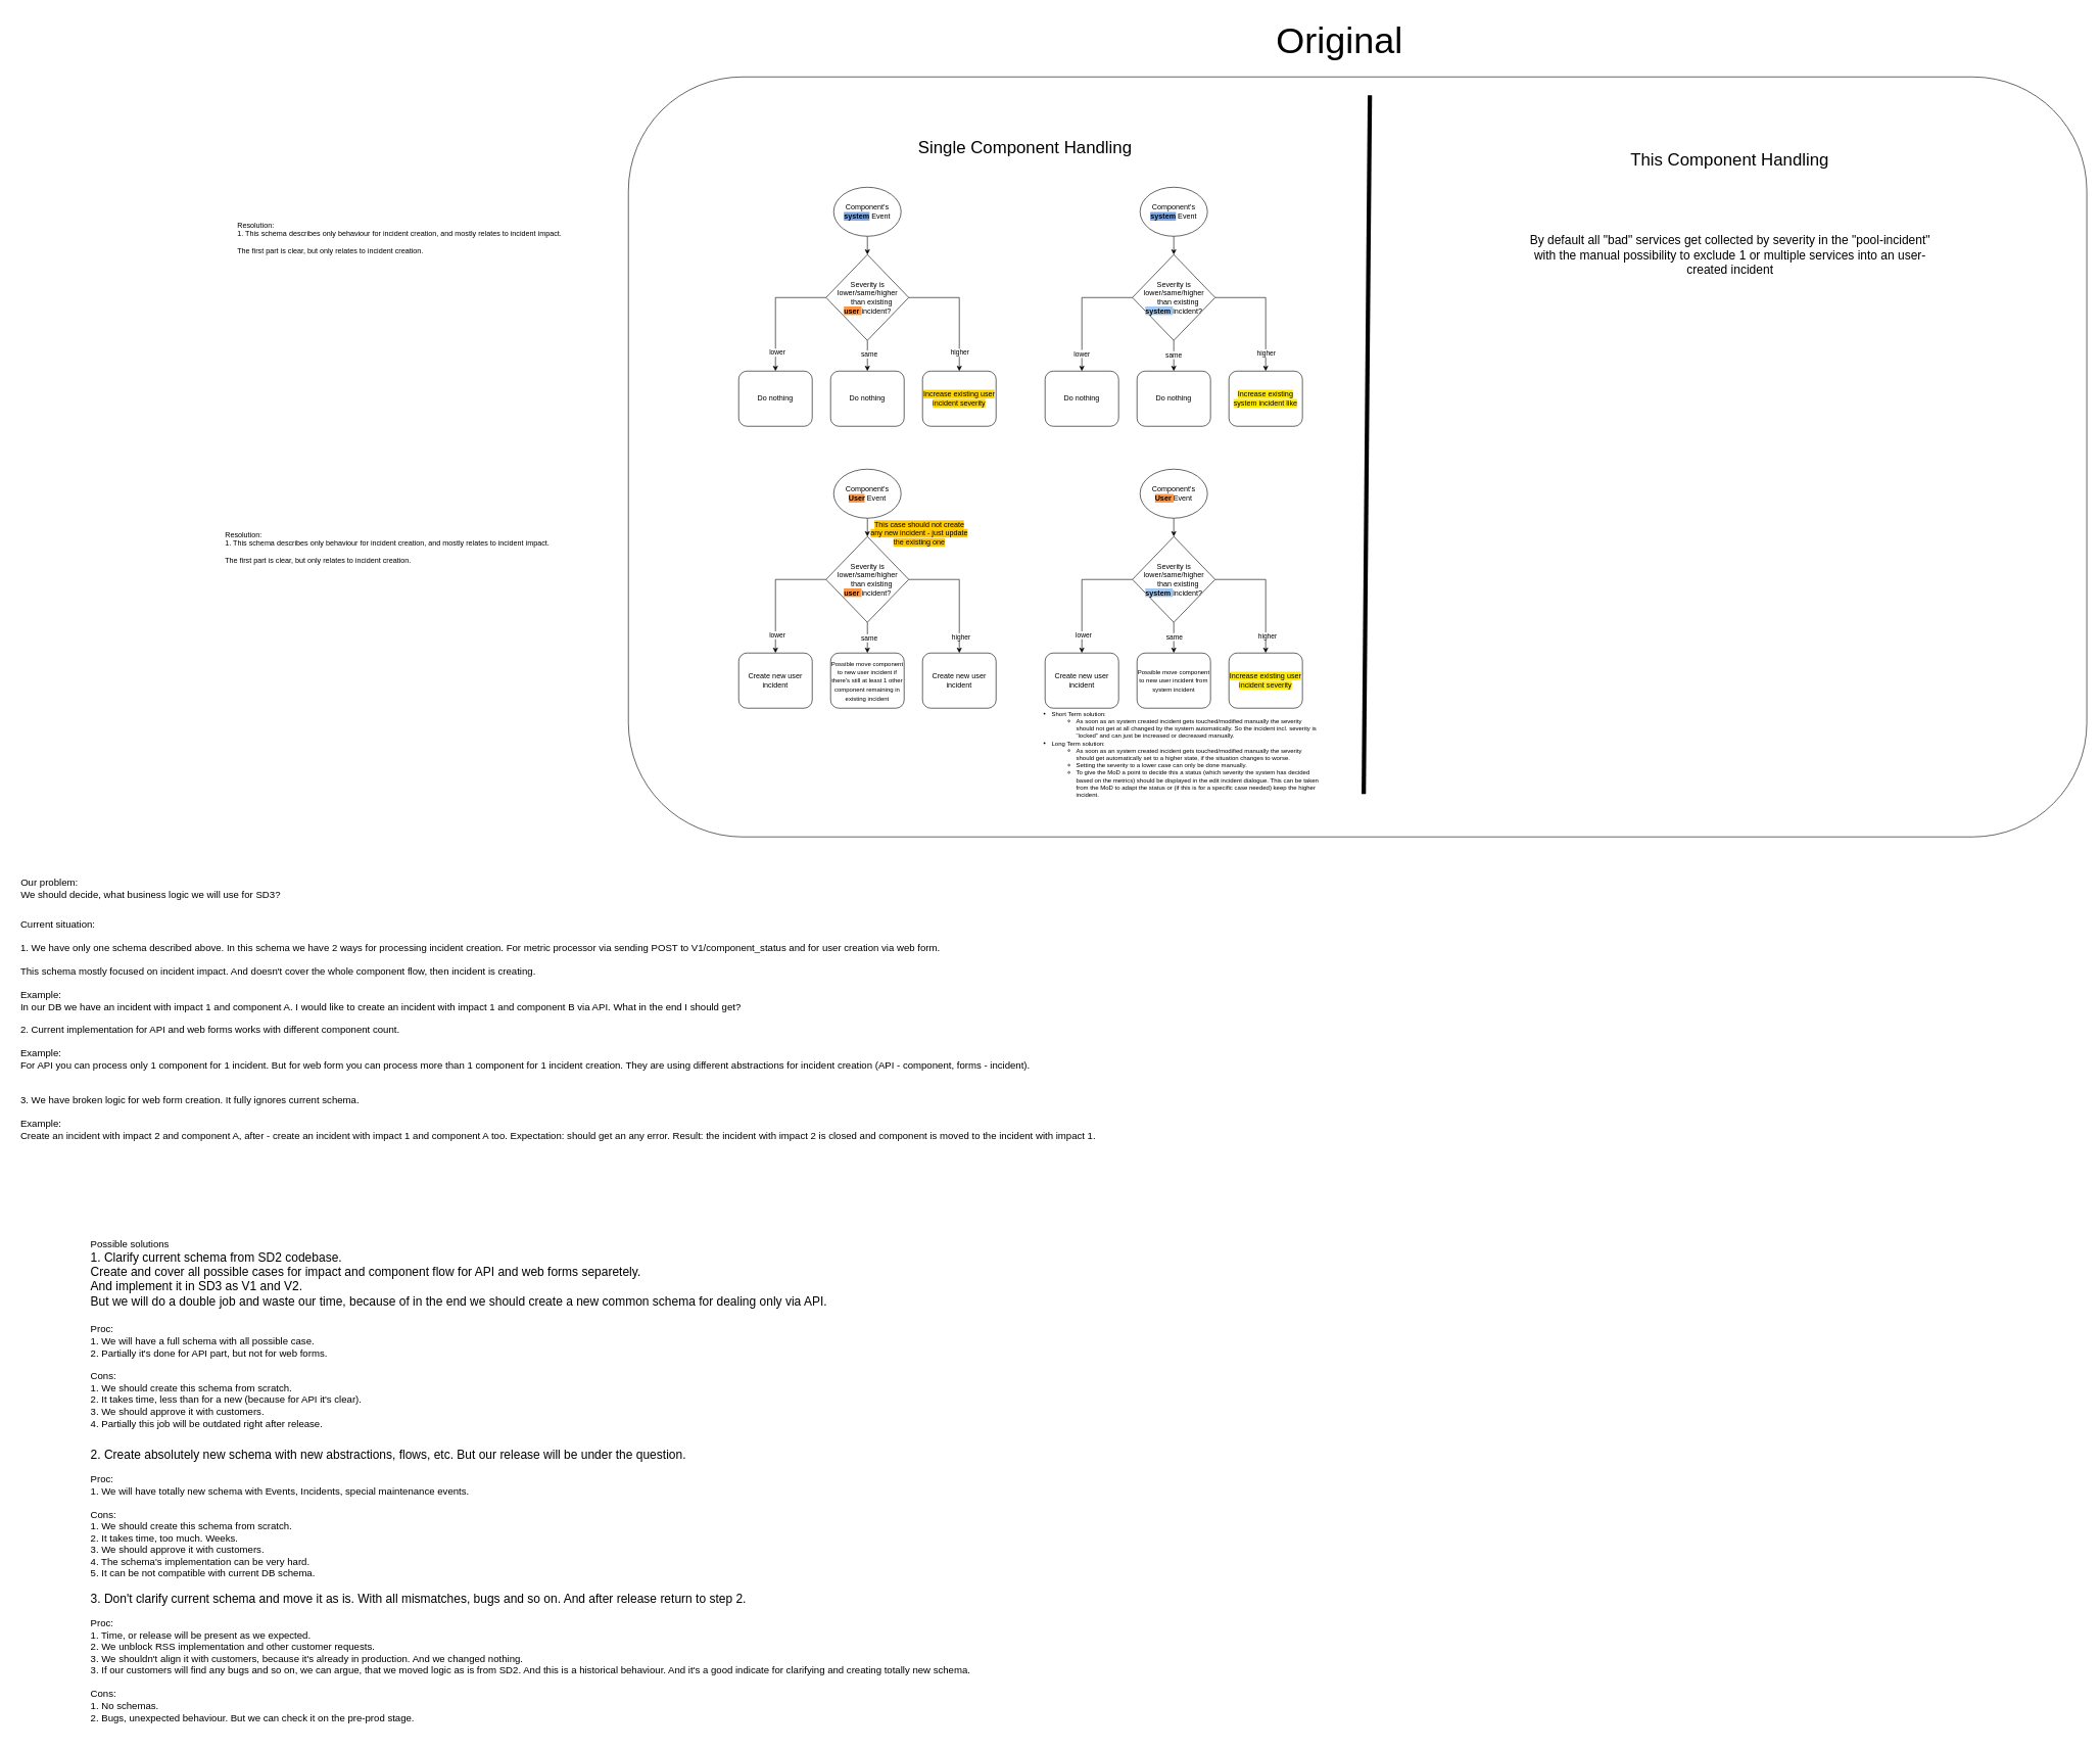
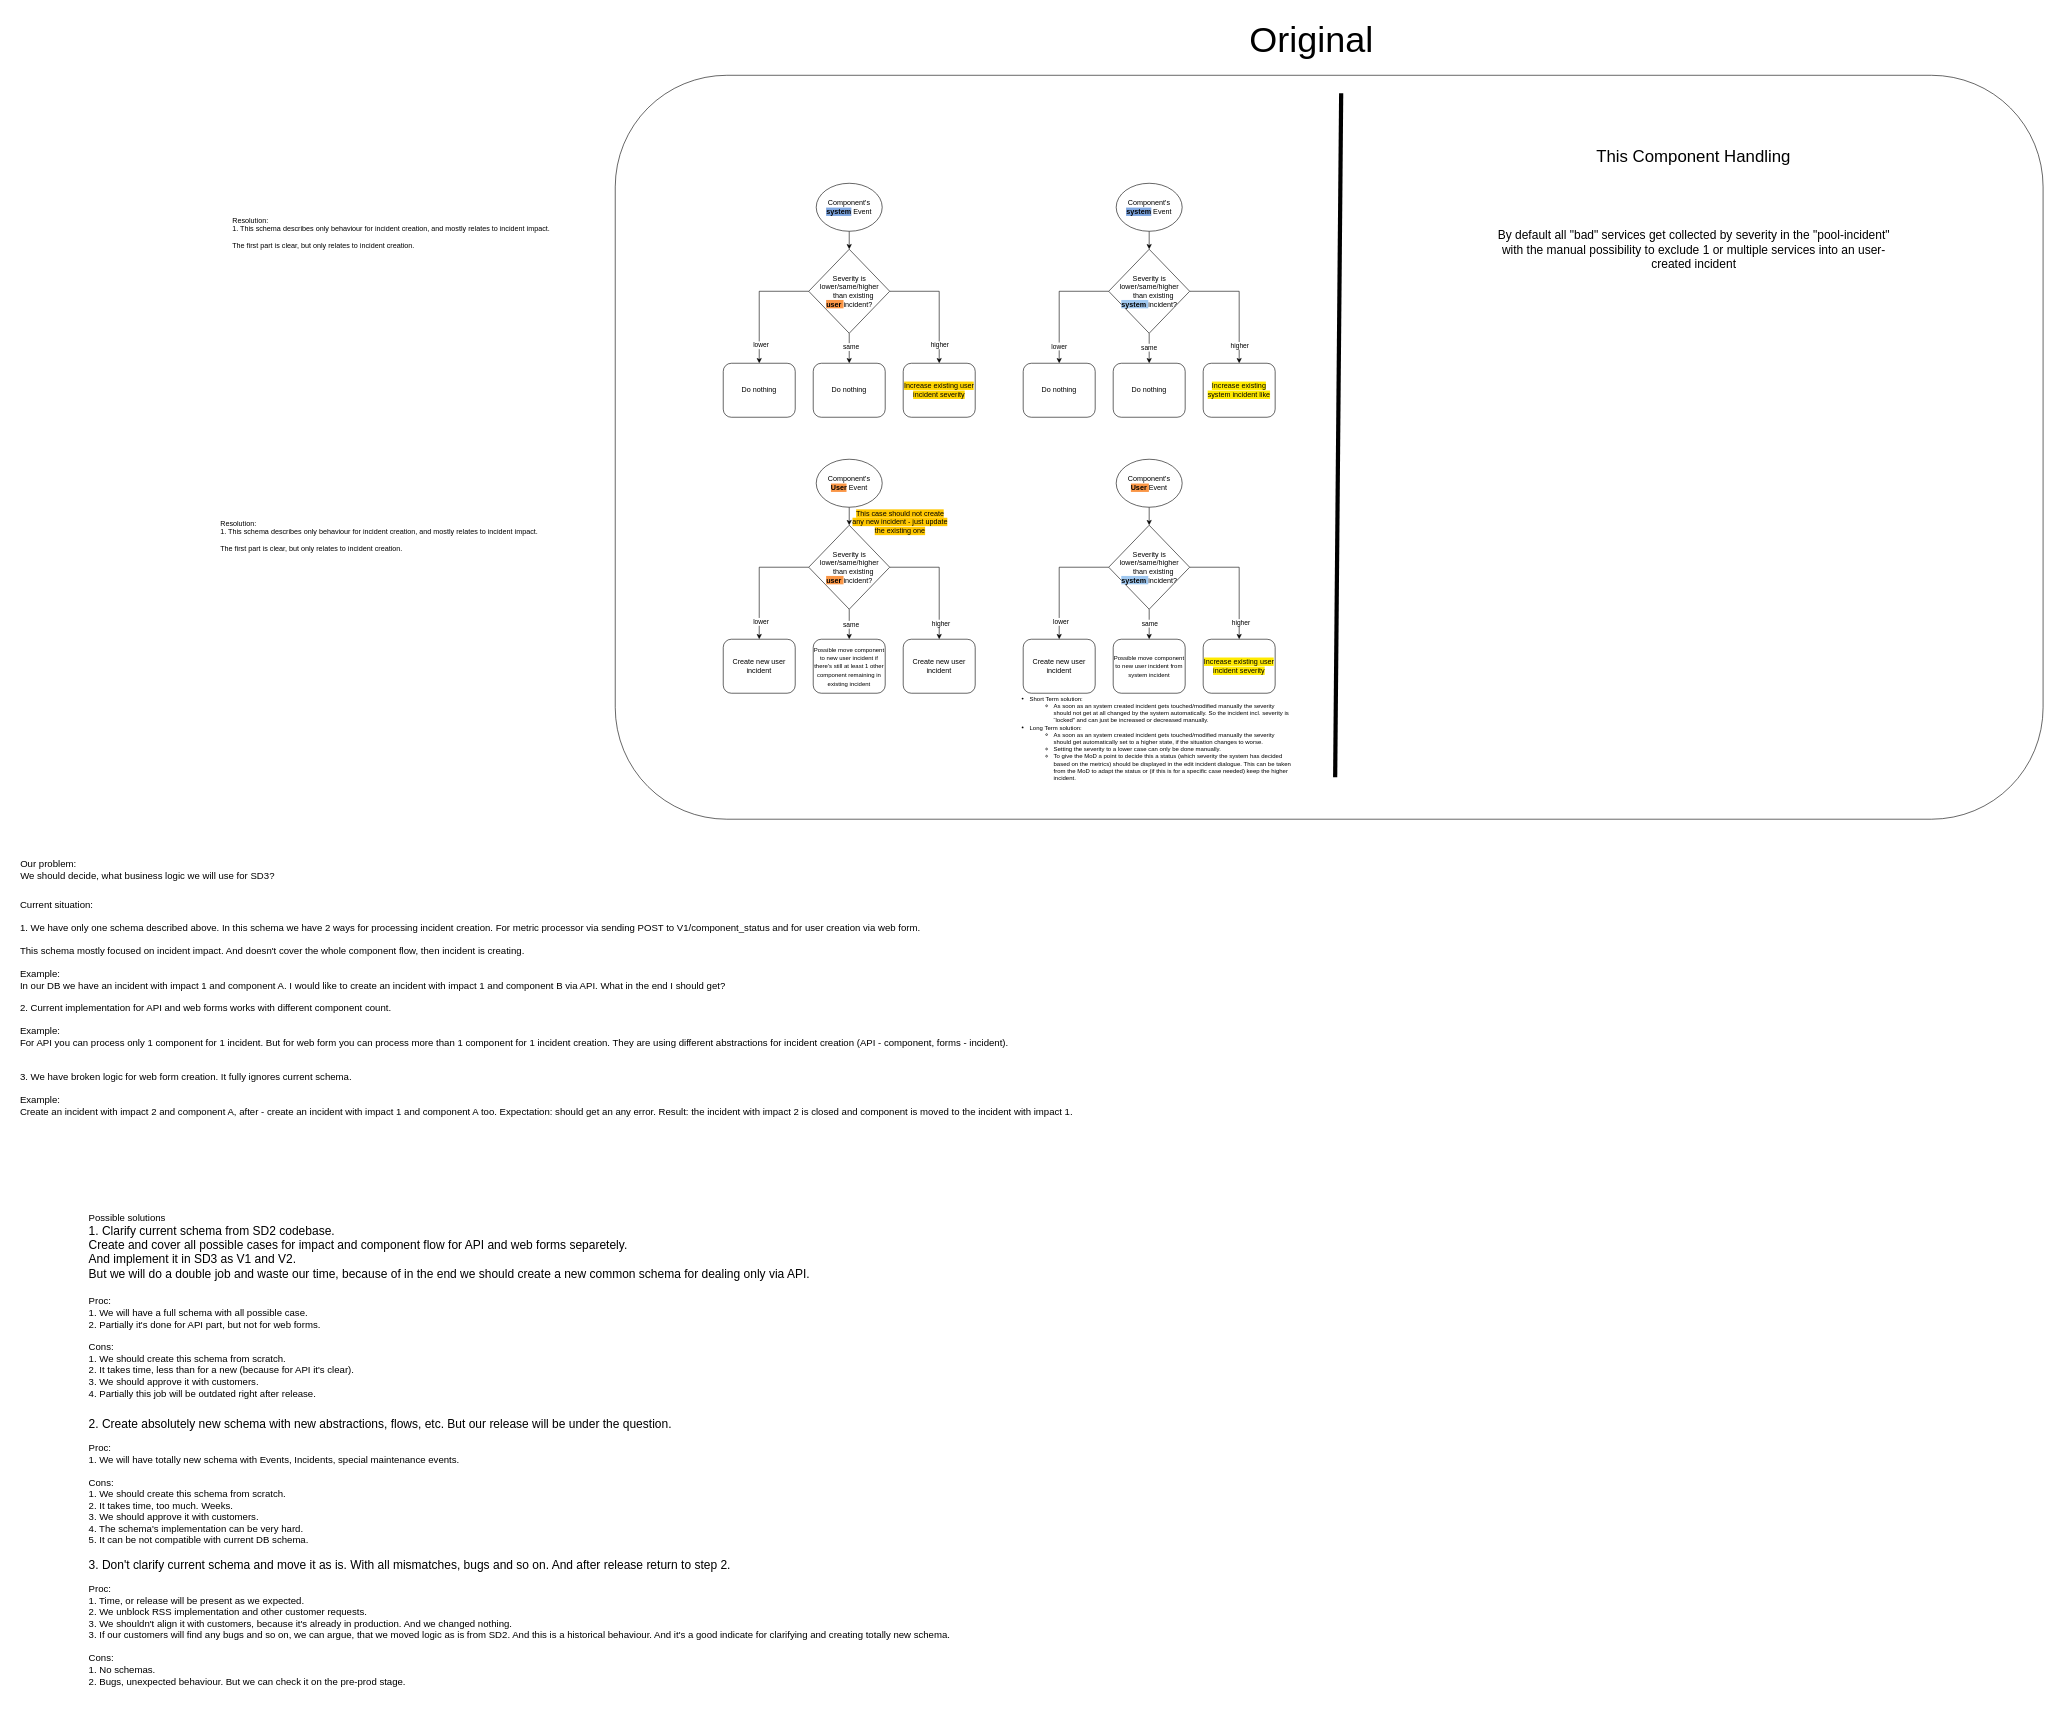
- <mxCell id="53" value="&lt;font style=&quot;font-size: 28px;&quot;&gt;Single Component Handling&lt;/font&gt;" style="text;html=1;strokeColor=none;fillColor=none;align=center;verticalAlign=middle;whiteSpace=wrap;rounded=0;" parent="1" vertex="1"><mxGeometry x="1435" y="225" width="475" height="30" as="geometry" /></mxCell>
